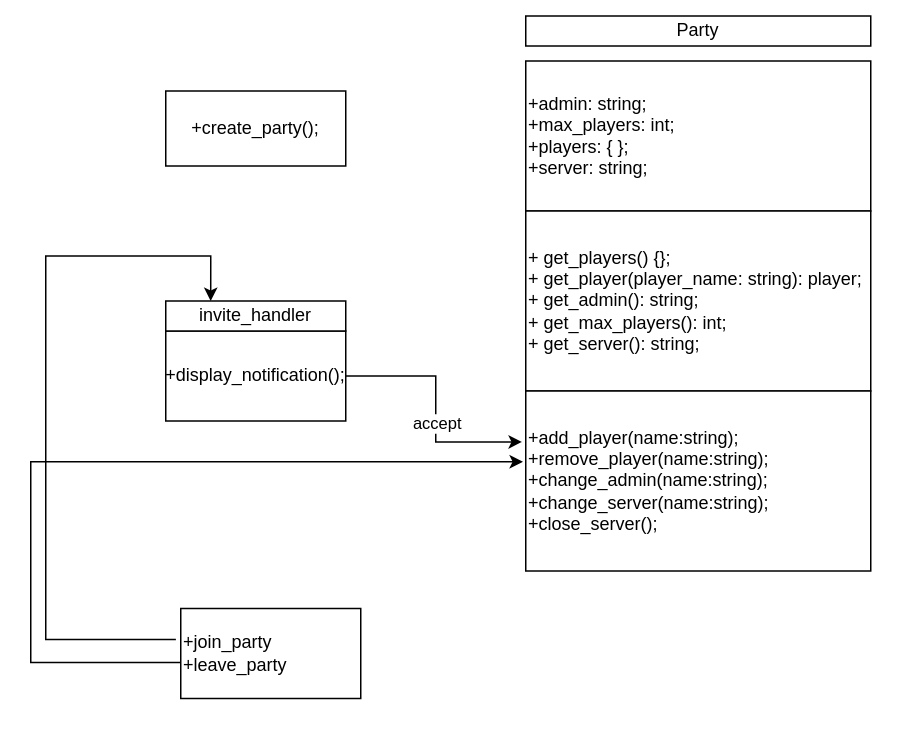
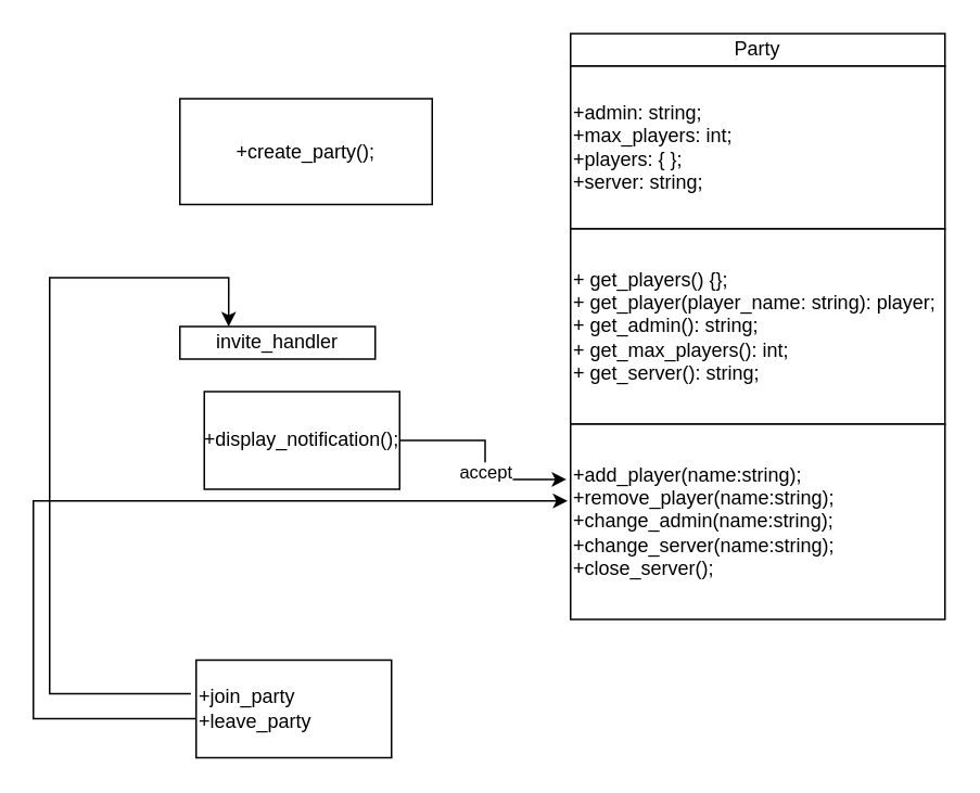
- <mxCell id="2" value="Party" style="rounded=0;whiteSpace=wrap;html=1;" vertex="1" parent="1"><mxGeometry x="350" y="10" width="230" height="20" as="geometry" /></mxCell>
+ <mxCell id="2" value="Party" style="rounded=0;whiteSpace=wrap;html=1;" vertex="1" parent="1"><mxGeometry x="350" y="20" width="230" height="20" as="geometry" /></mxCell>
- <mxCell id="10" value="+create_party();" style="rounded=0;whiteSpace=wrap;html=1;" vertex="1" parent="1"><mxGeometry x="110" y="60" width="120" height="50" as="geometry" /></mxCell>
+ <mxCell id="10" value="+create_party();" style="rounded=0;whiteSpace=wrap;html=1;" vertex="1" parent="1"><mxGeometry x="110" y="60" width="155" height="65" as="geometry" /></mxCell>
- <mxCell id="6" value="+display_notification();" style="rounded=0;whiteSpace=wrap;html=1;" vertex="1" parent="1"><mxGeometry x="110" y="220" width="120" height="60" as="geometry" /></mxCell>
+ <mxCell id="6" value="+display_notification();" style="rounded=0;whiteSpace=wrap;html=1;" vertex="1" parent="1"><mxGeometry x="125" y="240" width="120" height="60" as="geometry" /></mxCell>
